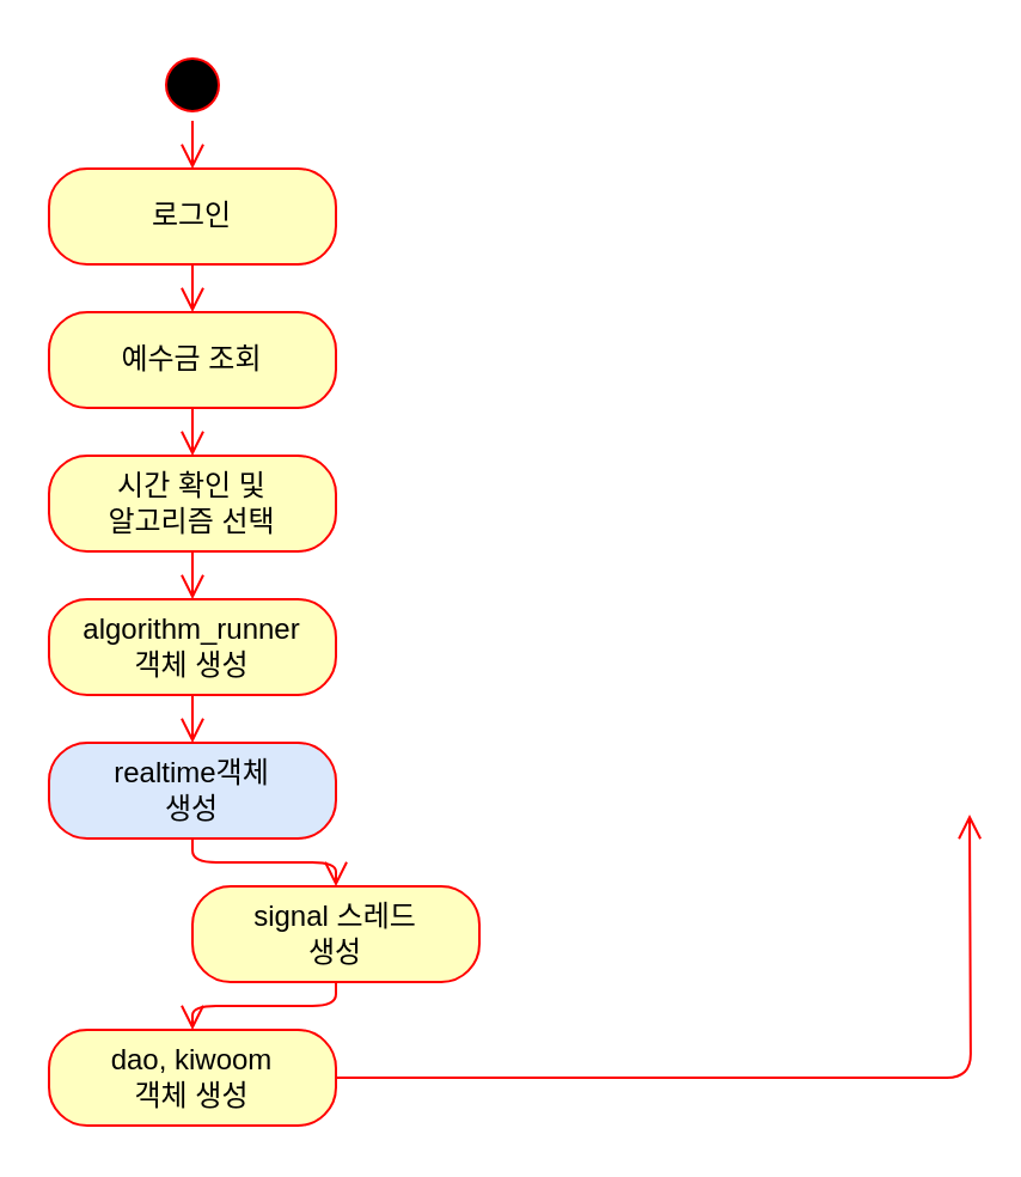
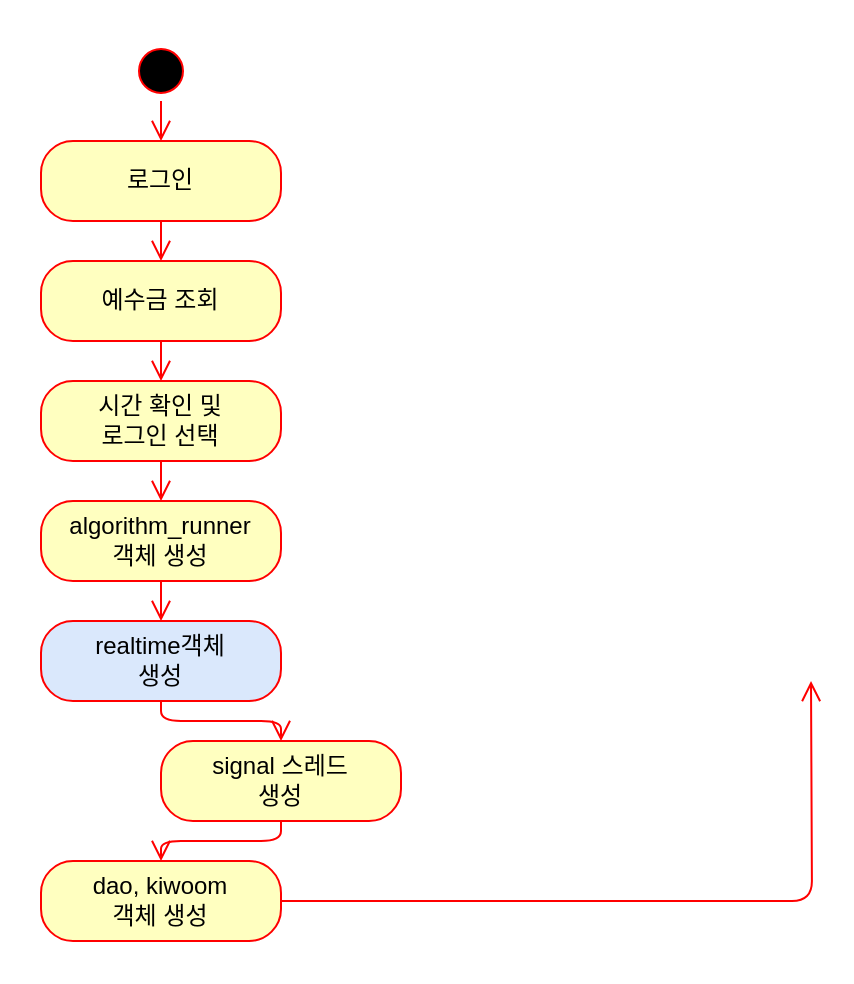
- <mxCell id="8" value="시간 확인 및&lt;br&gt;알고리즘 선택" style="rounded=1;whiteSpace=wrap;html=1;arcSize=40;fontColor=#000000;fillColor=#ffffc0;strokeColor=#ff0000;" vertex="1" parent="1"><mxGeometry x="20" y="190" width="120" height="40" as="geometry" /></mxCell>
+ <mxCell id="8" value="시간 확인 및&lt;br&gt;로그인 선택" style="rounded=1;whiteSpace=wrap;html=1;arcSize=40;fontColor=#000000;fillColor=#ffffc0;strokeColor=#ff0000;" vertex="1" parent="1"><mxGeometry x="20" y="190" width="120" height="40" as="geometry" /></mxCell>
